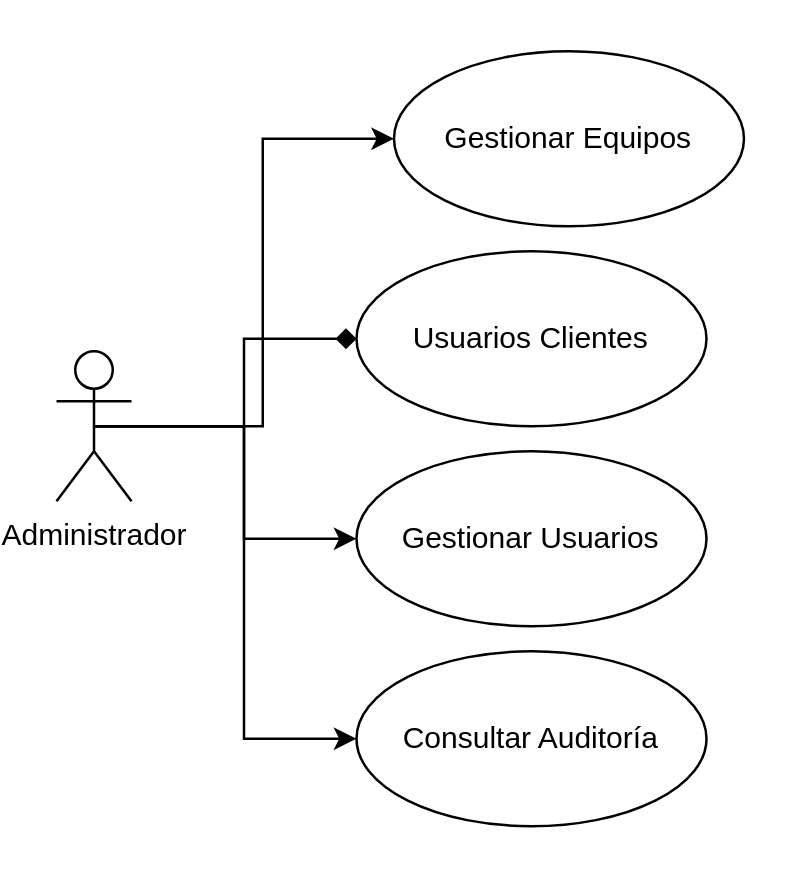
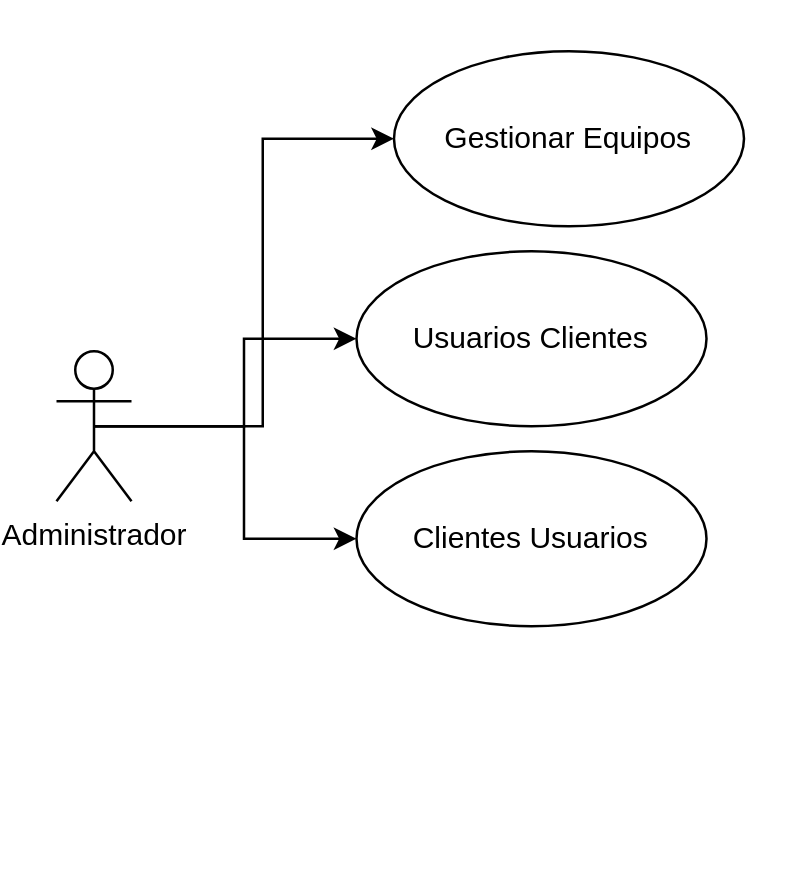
- <mxCell id="3" style="edgeStyle=orthogonalEdgeStyle;rounded=0;orthogonalLoop=1;jettySize=auto;html=1;exitX=0.5;exitY=0.5;exitDx=0;exitDy=0;exitPerimeter=0;endArrow=diamond;" edge="1" parent="1" source="6" target="8"><mxGeometry relative="1" as="geometry" /></mxCell>
+ <mxCell id="3" style="edgeStyle=orthogonalEdgeStyle;rounded=0;orthogonalLoop=1;jettySize=auto;html=1;exitX=0.5;exitY=0.5;exitDx=0;exitDy=0;exitPerimeter=0;" edge="1" parent="1" source="6" target="8"><mxGeometry relative="1" as="geometry" /></mxCell>
- <mxCell id="9" value="Gestionar Usuarios" style="ellipse;whiteSpace=wrap;html=1;" vertex="1" parent="1"><mxGeometry x="140" y="180" width="140" height="70" as="geometry" /></mxCell>
+ <mxCell id="9" value="Clientes Usuarios" style="ellipse;whiteSpace=wrap;html=1;" vertex="1" parent="1"><mxGeometry x="140" y="180" width="140" height="70" as="geometry" /></mxCell>
- <mxCell id="5" style="edgeStyle=orthogonalEdgeStyle;rounded=0;orthogonalLoop=1;jettySize=auto;html=1;exitX=0.5;exitY=0.5;exitDx=0;exitDy=0;exitPerimeter=0;entryX=0;entryY=0.5;entryDx=0;entryDy=0;" edge="1" parent="1" source="6" target="10"><mxGeometry relative="1" as="geometry" /></mxCell>
- <mxCell id="10" value="Consultar Auditoría" style="ellipse;whiteSpace=wrap;html=1;" vertex="1" parent="1"><mxGeometry x="140" y="260" width="140" height="70" as="geometry" /></mxCell>
